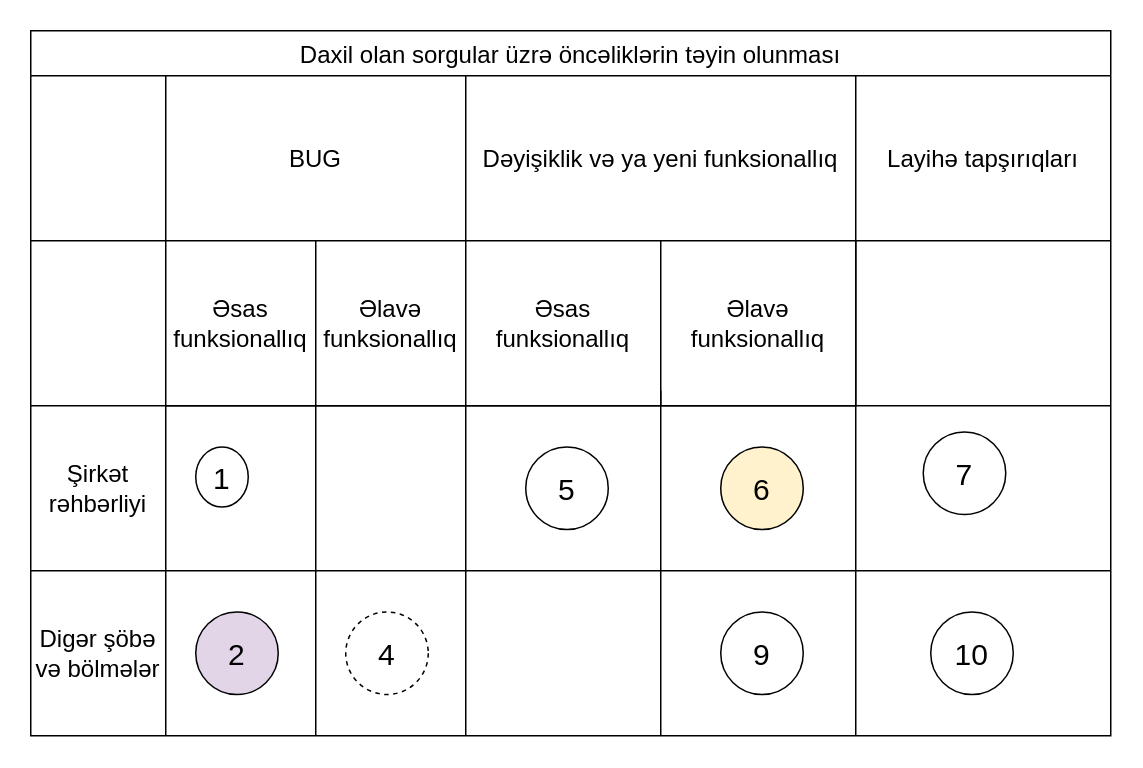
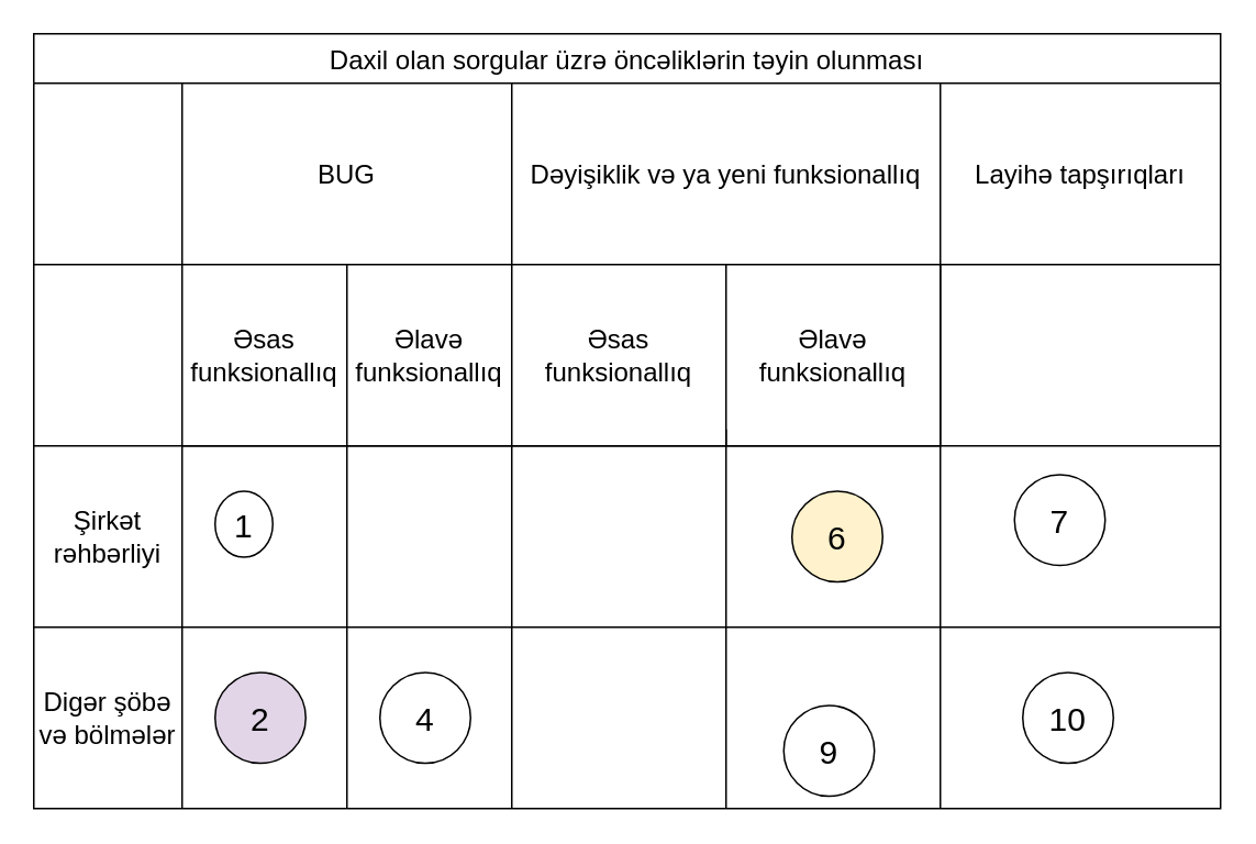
- <mxCell id="34" value="&lt;font style=&quot;font-size: 20px;&quot;&gt;5&lt;/font&gt;" style="ellipse;whiteSpace=wrap;html=1;aspect=fixed;" parent="1" vertex="1"><mxGeometry x="350" y="297.5" width="55" height="55" as="geometry" /></mxCell>
- <mxCell id="39" value="&lt;font style=&quot;font-size: 20px;&quot;&gt;4&lt;/font&gt;" style="ellipse;whiteSpace=wrap;html=1;aspect=fixed;dashed=1;" parent="1" vertex="1"><mxGeometry x="230" y="407.5" width="55" height="55" as="geometry" /></mxCell>
+ <mxCell id="39" value="&lt;font style=&quot;font-size: 20px;&quot;&gt;4&lt;/font&gt;" style="ellipse;whiteSpace=wrap;html=1;aspect=fixed;" parent="1" vertex="1"><mxGeometry x="230" y="407.5" width="55" height="55" as="geometry" /></mxCell>
- <mxCell id="40" value="&lt;font style=&quot;font-size: 20px;&quot;&gt;9&lt;/font&gt;" style="ellipse;whiteSpace=wrap;html=1;aspect=fixed;" parent="1" vertex="1"><mxGeometry x="480" y="407.5" width="55" height="55" as="geometry" /></mxCell>
+ <mxCell id="40" value="&lt;font style=&quot;font-size: 20px;&quot;&gt;9&lt;/font&gt;" style="ellipse;whiteSpace=wrap;html=1;aspect=fixed;" parent="1" vertex="1"><mxGeometry x="475" y="427.5" width="55" height="55" as="geometry" /></mxCell>
